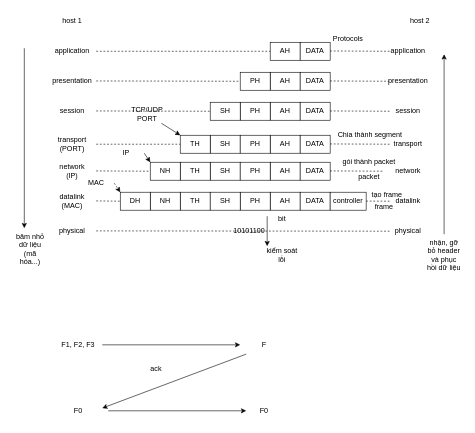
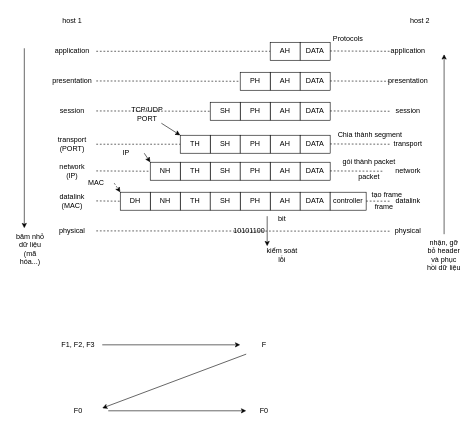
- <mxCell id="85" value="ack" style="text;html=1;align=center;verticalAlign=middle;whiteSpace=wrap;rounded=0;" vertex="1" parent="1"><mxGeometry x="230" y="600" width="60" height="30" as="geometry" /></mxCell>
